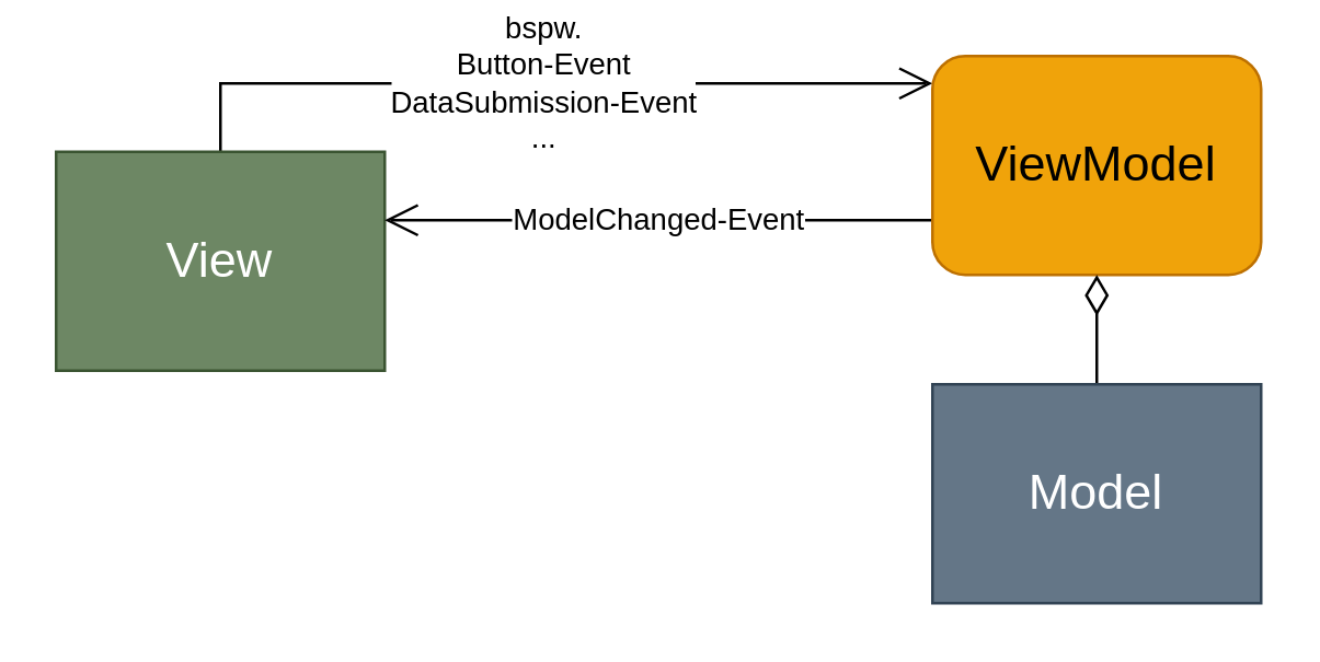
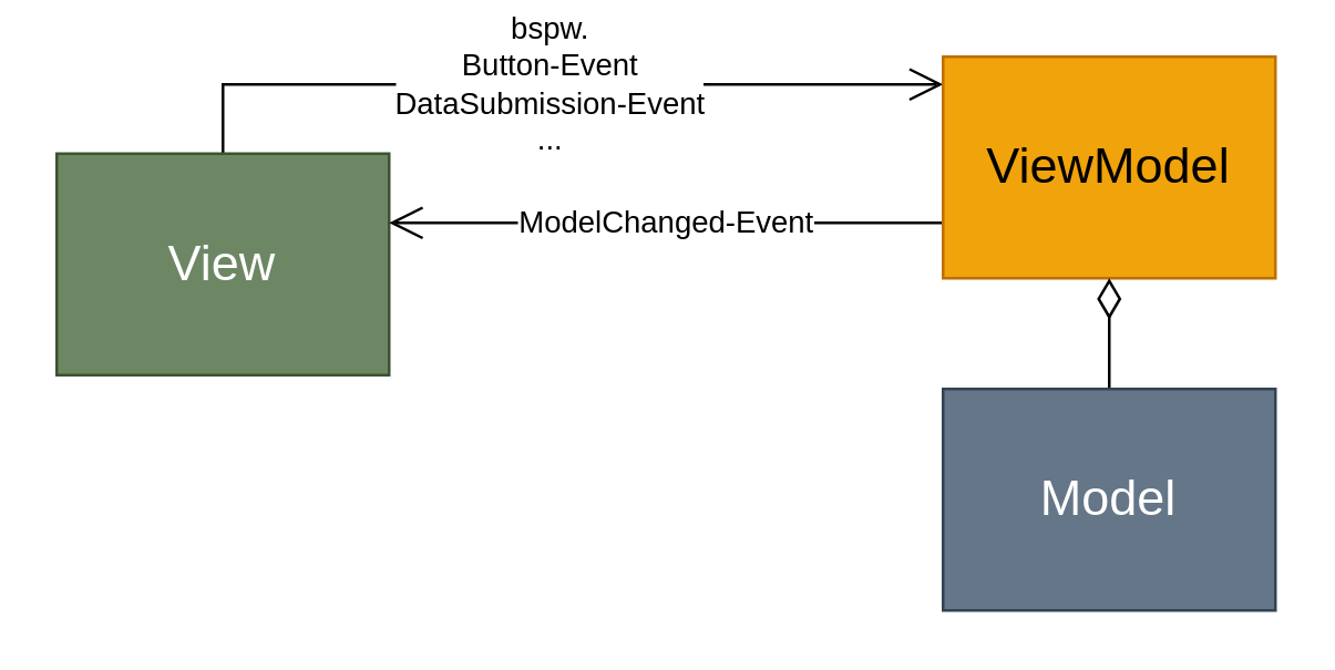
- <mxCell id="5" value="&lt;font style=&quot;font-size: 18px&quot;&gt;ViewModel&lt;/font&gt;" style="whiteSpace=wrap;html=1;fillColor=#f0a30a;fontColor=#000000;strokeColor=#BD7000;rounded=1;" parent="1" vertex="1"><mxGeometry x="340" y="20" width="120" height="80" as="geometry" /></mxCell>
+ <mxCell id="5" value="&lt;font style=&quot;font-size: 18px&quot;&gt;ViewModel&lt;/font&gt;" style="rounded=0;whiteSpace=wrap;html=1;fillColor=#f0a30a;fontColor=#000000;strokeColor=#BD7000;" parent="1" vertex="1"><mxGeometry x="340" y="20" width="120" height="80" as="geometry" /></mxCell>
